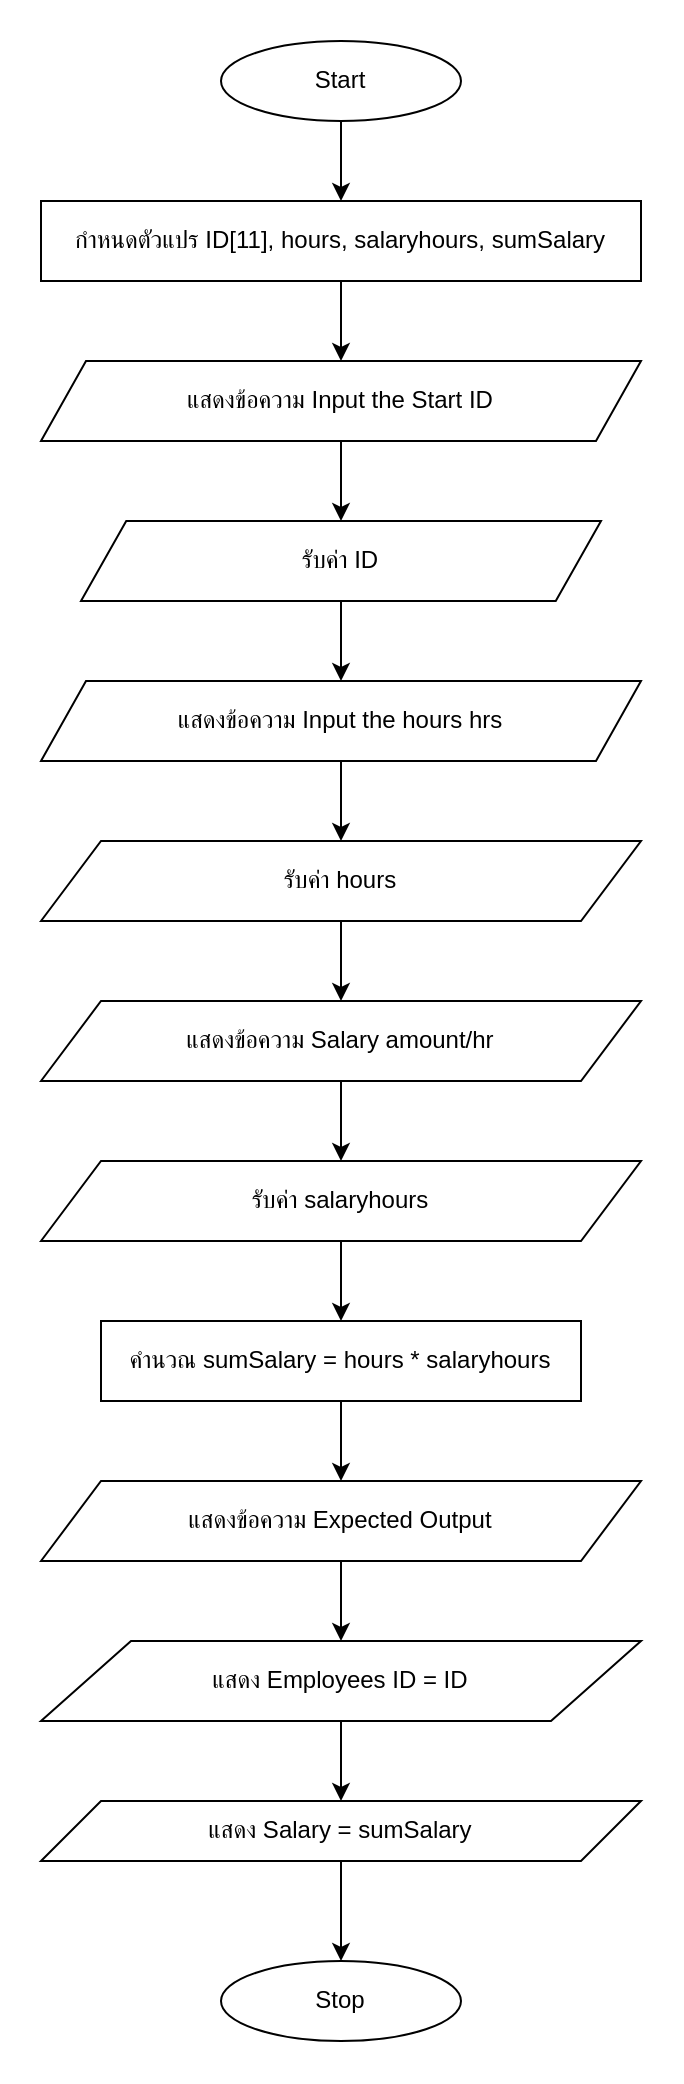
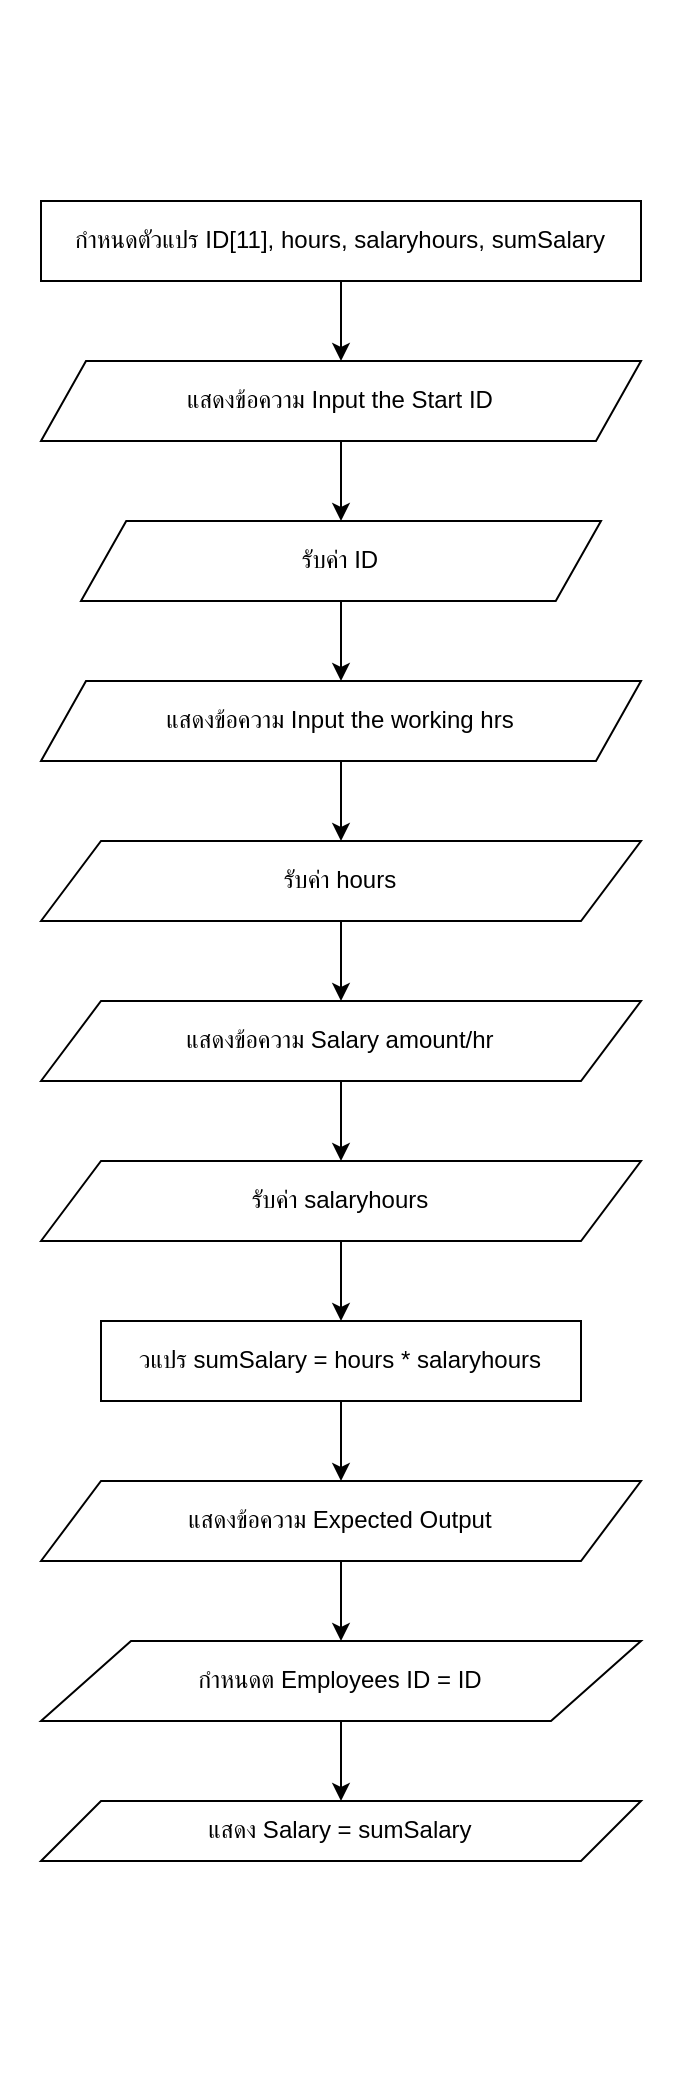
- <mxCell id="2" value="Start" style="ellipse;whiteSpace=wrap;html=1;" vertex="1" parent="1"><mxGeometry x="110" width="120" height="40" as="geometry" y="20" /></mxCell>
- <mxCell id="15" edge="1" parent="1" source="2" target="3"><mxGeometry relative="1" as="geometry" /></mxCell>
- <mxCell id="6" value="แสดงข้อความ Input the hours hrs" style="shape=parallelogram;whiteSpace=wrap;html=1;size=0.075;" vertex="1" parent="1"><mxGeometry x="20" y="340" width="300" height="40" as="geometry" /></mxCell>
+ <mxCell id="6" value="แสดงข้อความ Input the working hrs" style="shape=parallelogram;whiteSpace=wrap;html=1;size=0.075;" vertex="1" parent="1"><mxGeometry x="20" y="340" width="300" height="40" as="geometry" /></mxCell>
- <mxCell id="10" value="คำนวณ sumSalary = hours * salaryhours" style="shape=rectangle;whiteSpace=wrap;html=1;" vertex="1" parent="1"><mxGeometry x="50" y="660" width="240" height="40" as="geometry" /></mxCell>
+ <mxCell id="10" value="วแปร sumSalary = hours * salaryhours" style="shape=rectangle;whiteSpace=wrap;html=1;" vertex="1" parent="1"><mxGeometry x="50" y="660" width="240" height="40" as="geometry" /></mxCell>
- <mxCell id="12" value="แสดง Employees ID = ID" style="shape=parallelogram;whiteSpace=wrap;html=1;size=0.15;" vertex="1" parent="1"><mxGeometry x="20" y="820" width="300" height="40" as="geometry" /></mxCell>
+ <mxCell id="12" value="กำหนดต Employees ID = ID" style="shape=parallelogram;whiteSpace=wrap;html=1;size=0.15;" vertex="1" parent="1"><mxGeometry x="20" y="820" width="300" height="40" as="geometry" /></mxCell>
- <mxCell id="26" edge="1" parent="1" source="13" target="14"><mxGeometry relative="1" as="geometry" /></mxCell>
- <mxCell id="14" value="Stop" style="ellipse;whiteSpace=wrap;html=1;" vertex="1" parent="1"><mxGeometry x="110" y="980" width="120" height="40" as="geometry" /></mxCell>
